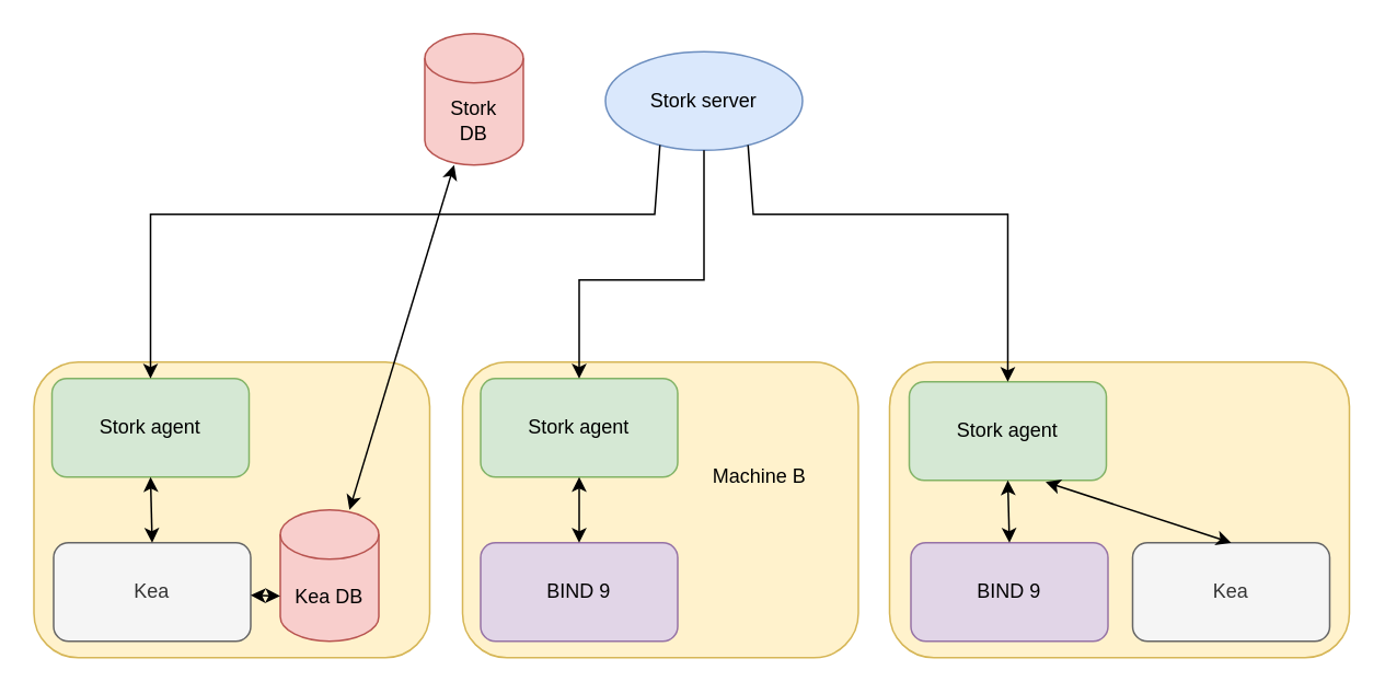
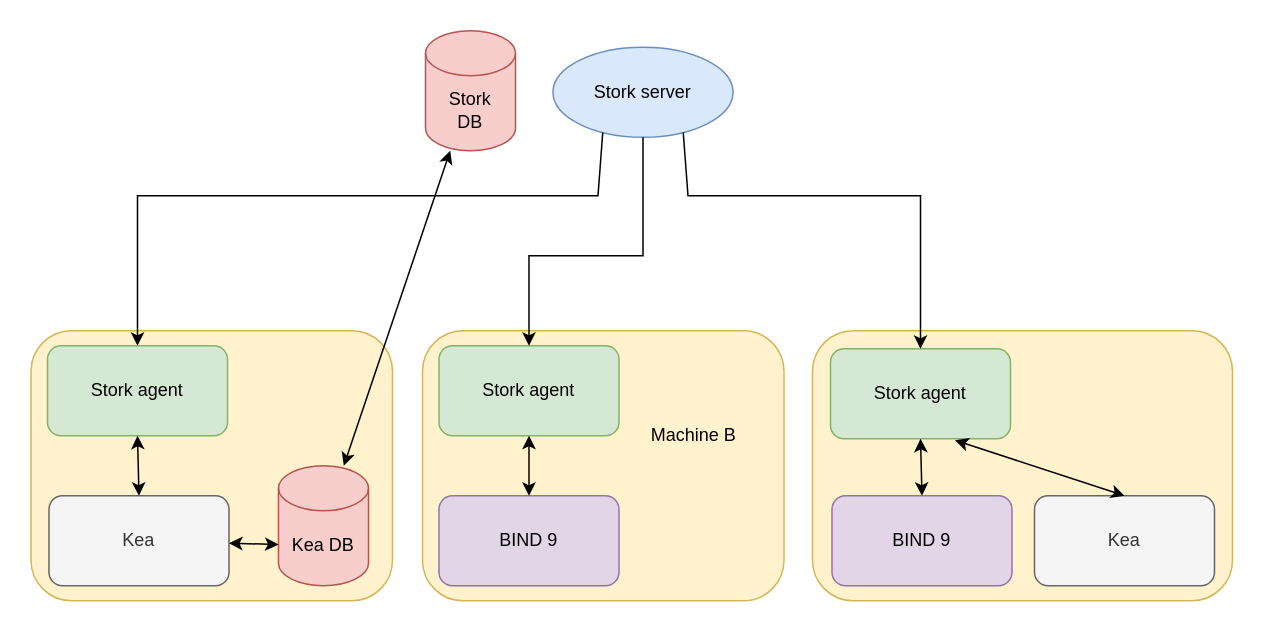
- <mxCell id="7" value="Stork&lt;div&gt;DB&lt;/div&gt;" style="shape=cylinder3;whiteSpace=wrap;html=1;boundedLbl=1;backgroundOutline=1;size=15;fillColor=#f8cecc;strokeColor=#b85450;" vertex="1" parent="1"><mxGeometry x="258" y="20" width="60" height="80" as="geometry" /></mxCell>
+ <mxCell id="7" value="Stork&lt;div&gt;DB&lt;/div&gt;" style="shape=cylinder3;whiteSpace=wrap;html=1;boundedLbl=1;backgroundOutline=1;size=15;fillColor=#f8cecc;strokeColor=#b85450;" vertex="1" parent="1"><mxGeometry x="283" y="20" width="60" height="80" as="geometry" /></mxCell>
- <mxCell id="6" value="Kea DB" style="shape=cylinder3;whiteSpace=wrap;html=1;boundedLbl=1;backgroundOutline=1;size=15;fillColor=#f8cecc;strokeColor=#b85450;" vertex="1" parent="1"><mxGeometry x="170" y="310" width="60" height="80" as="geometry" /></mxCell>
+ <mxCell id="6" value="Kea DB" style="shape=cylinder3;whiteSpace=wrap;html=1;boundedLbl=1;backgroundOutline=1;size=15;fillColor=#f8cecc;strokeColor=#b85450;" vertex="1" parent="1"><mxGeometry x="185" y="310" width="60" height="80" as="geometry" /></mxCell>
